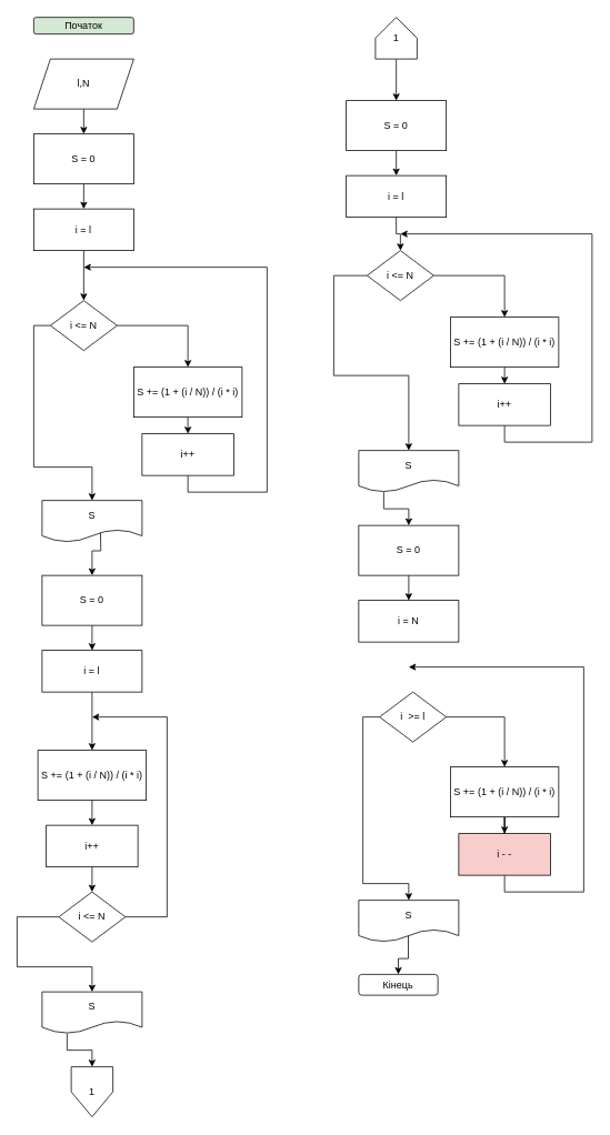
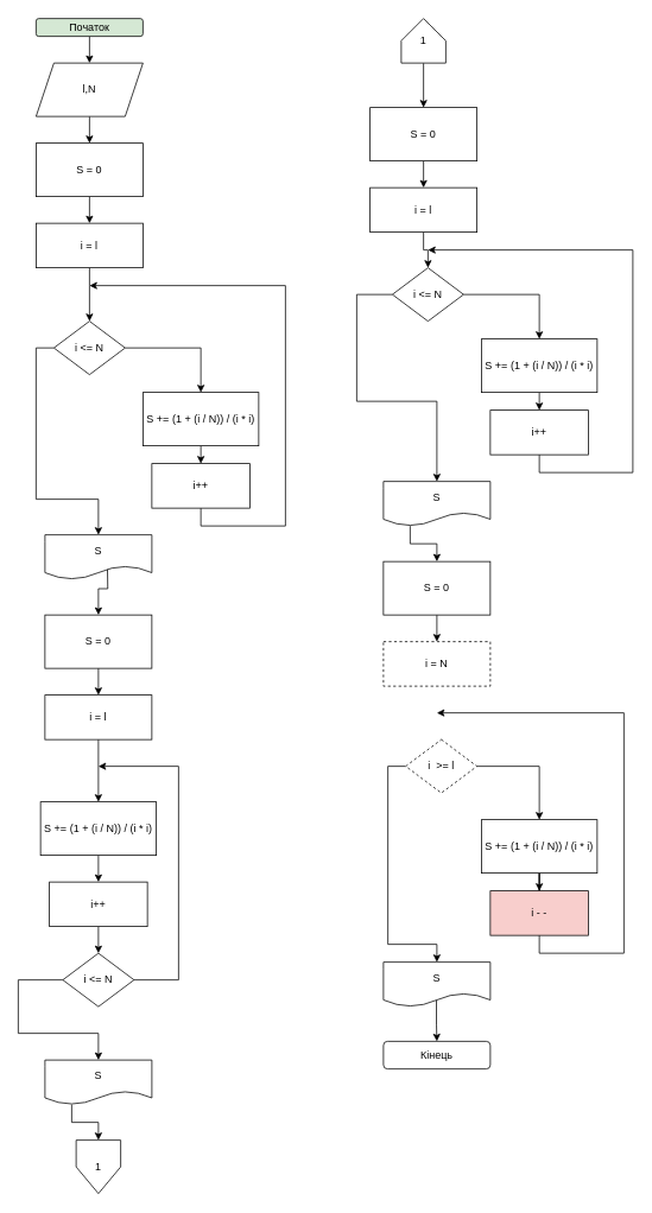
+ <mxCell id="2" style="edgeStyle=orthogonalEdgeStyle;rounded=0;orthogonalLoop=1;jettySize=auto;html=1;exitX=0.5;exitY=1;exitDx=0;exitDy=0;entryX=0.5;entryY=0;entryDx=0;entryDy=0;" edge="1" parent="1" source="3" target="5"><mxGeometry relative="1" as="geometry" /></mxCell>
- <mxCell id="50" value="i = N" style="rounded=0;whiteSpace=wrap;html=1;" vertex="1" parent="1"><mxGeometry x="430" y="720" width="120" height="50" as="geometry" /></mxCell>
+ <mxCell id="50" value="i = N" style="rounded=0;whiteSpace=wrap;html=1;dashed=1;" vertex="1" parent="1"><mxGeometry x="430" y="720" width="120" height="50" as="geometry" /></mxCell>
- <mxCell id="53" value="i&amp;nbsp; &amp;gt;= l" style="rhombus;whiteSpace=wrap;html=1;" vertex="1" parent="1"><mxGeometry x="455" y="830" width="80" height="60" as="geometry" /></mxCell>
+ <mxCell id="53" value="i&amp;nbsp; &amp;gt;= l" style="rhombus;whiteSpace=wrap;html=1;dashed=1;" vertex="1" parent="1"><mxGeometry x="455" y="830" width="80" height="60" as="geometry" /></mxCell>
- <mxCell id="60" value="Кінець" style="rounded=1;whiteSpace=wrap;html=1;" vertex="1" parent="1"><mxGeometry x="430" y="1169" width="95" height="25" as="geometry" /></mxCell>
+ <mxCell id="60" value="Кінець" style="rounded=1;whiteSpace=wrap;html=1;" vertex="1" parent="1"><mxGeometry x="430" y="1169" width="120" height="31" as="geometry" /></mxCell>
